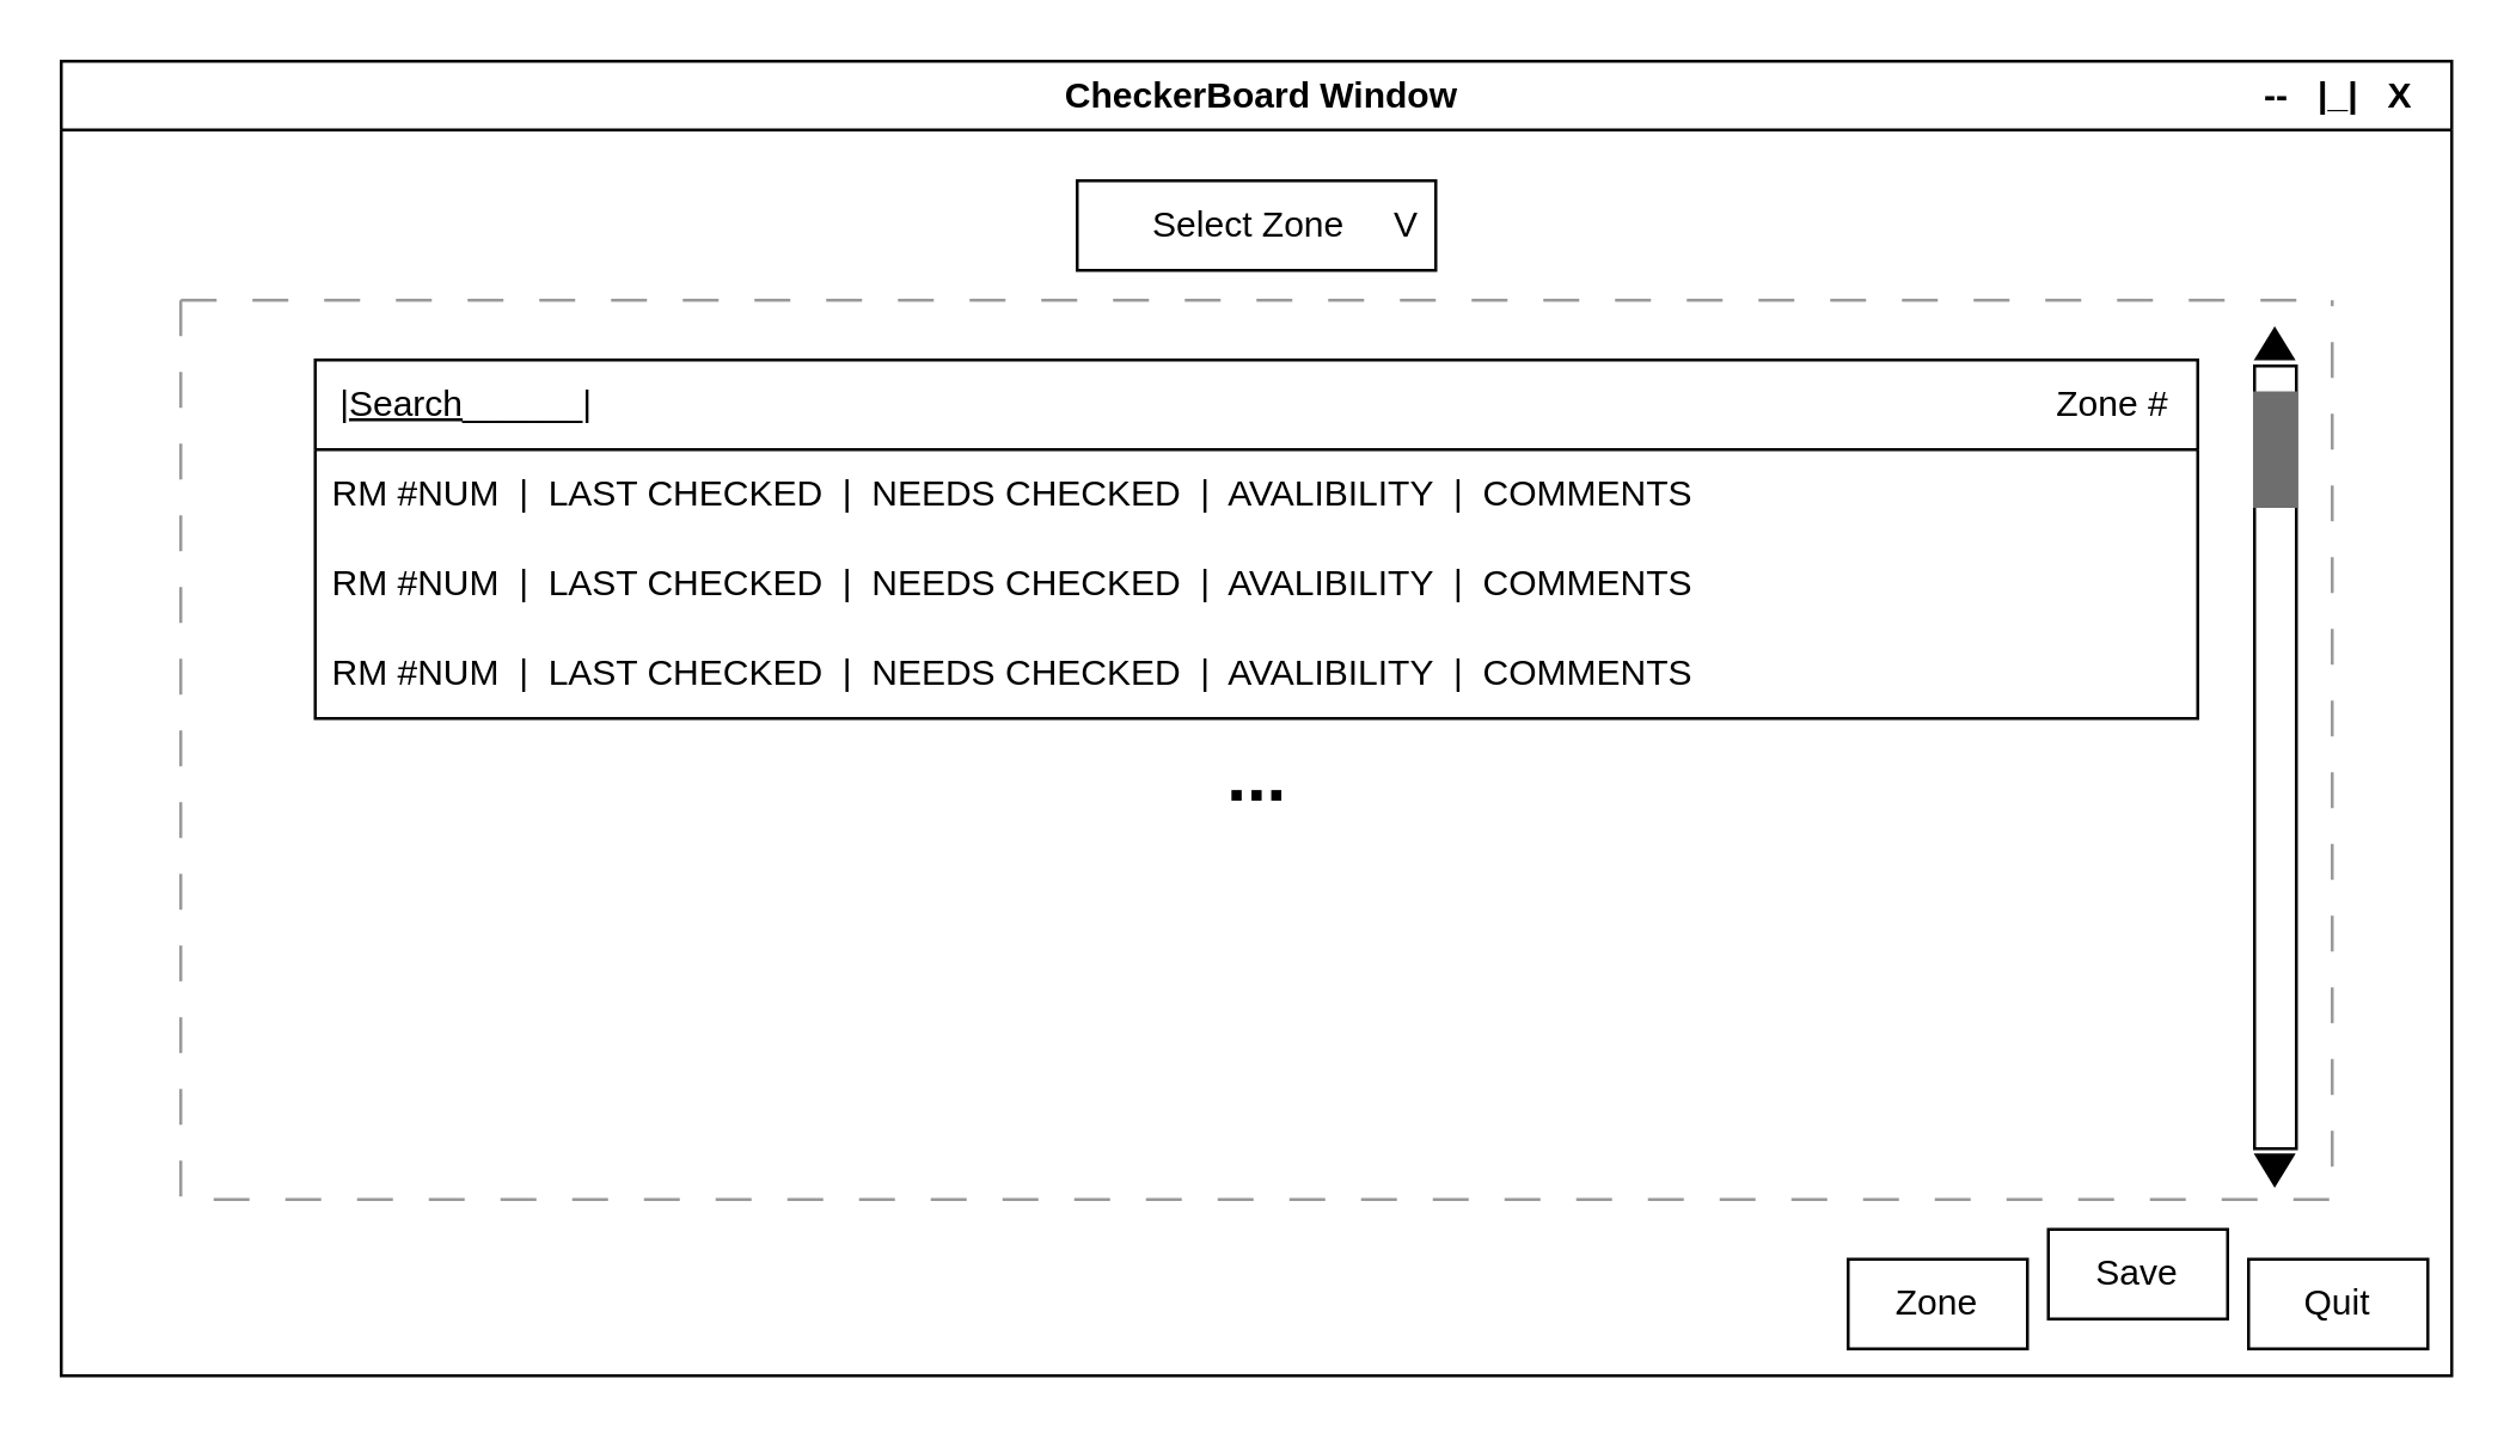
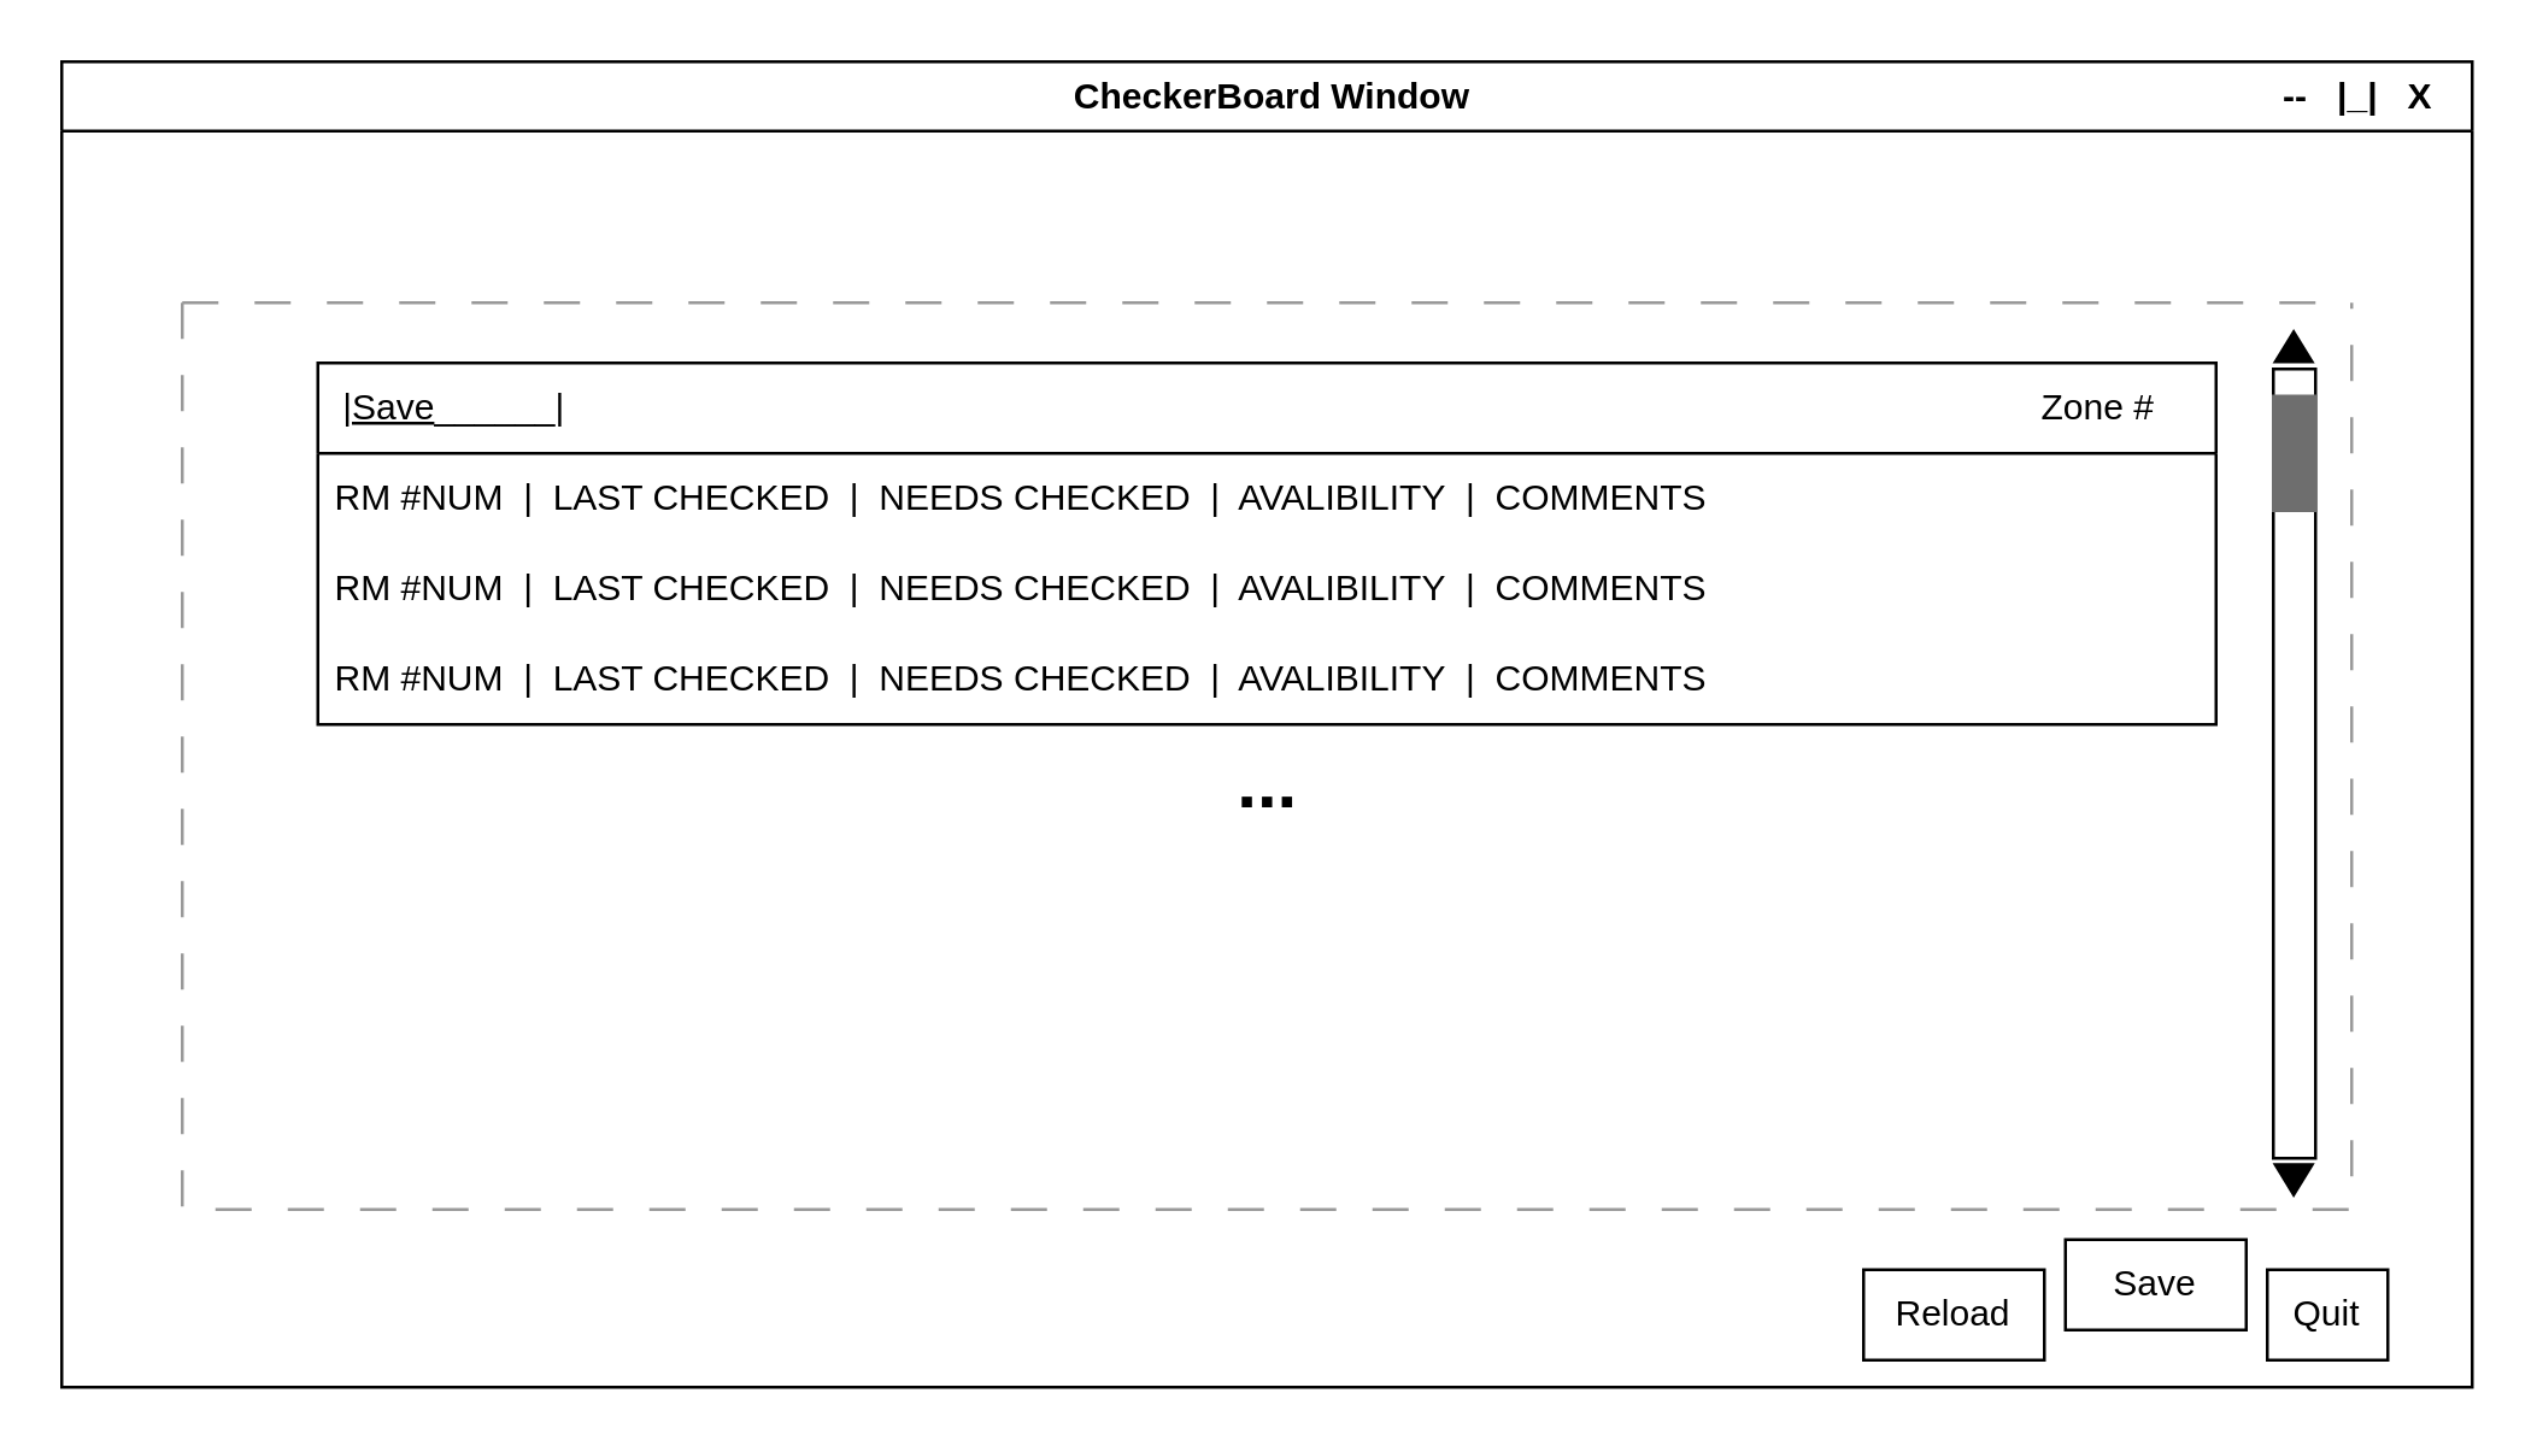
- <mxCell id="3" value="&amp;nbsp; &amp;nbsp; &amp;nbsp; Select Zone&amp;nbsp; &amp;nbsp; &amp;nbsp;V" style="rounded=0;whiteSpace=wrap;html=1;" parent="2" vertex="1"><mxGeometry x="340" y="40" width="120" height="30" as="geometry" /></mxCell>
- <mxCell id="5" value="&amp;nbsp; |&lt;u&gt;Search&lt;/u&gt;______|&amp;nbsp; &amp;nbsp; &amp;nbsp; &amp;nbsp; &amp;nbsp; &amp;nbsp; &amp;nbsp; &amp;nbsp; &amp;nbsp; &amp;nbsp; &amp;nbsp; &amp;nbsp; &amp;nbsp; &amp;nbsp; &amp;nbsp; &amp;nbsp; &amp;nbsp; &amp;nbsp; &amp;nbsp; &amp;nbsp; &amp;nbsp; &amp;nbsp; &amp;nbsp; &amp;nbsp; &amp;nbsp; &amp;nbsp; &amp;nbsp; &amp;nbsp; &amp;nbsp; &amp;nbsp; &amp;nbsp; &amp;nbsp; &amp;nbsp; &amp;nbsp; &amp;nbsp; &amp;nbsp; &amp;nbsp; &amp;nbsp; &amp;nbsp; &amp;nbsp; &amp;nbsp; &amp;nbsp; &amp;nbsp; &amp;nbsp; &amp;nbsp; &amp;nbsp; &amp;nbsp; &amp;nbsp; &amp;nbsp; &amp;nbsp; &amp;nbsp; &amp;nbsp; &amp;nbsp; &amp;nbsp; &amp;nbsp; &amp;nbsp; &amp;nbsp; &amp;nbsp; &amp;nbsp; &amp;nbsp; &amp;nbsp; &amp;nbsp; &amp;nbsp; &amp;nbsp; &amp;nbsp; &amp;nbsp; &amp;nbsp; &amp;nbsp; &amp;nbsp; &amp;nbsp; &amp;nbsp; &amp;nbsp; &amp;nbsp; &amp;nbsp;Zone #" style="swimlane;fontStyle=0;childLayout=stackLayout;horizontal=1;startSize=30;horizontalStack=0;resizeParent=1;resizeParentMax=0;resizeLast=0;collapsible=1;marginBottom=0;whiteSpace=wrap;html=1;align=left;" parent="4" vertex="1"><mxGeometry x="45" y="20" width="630" height="120" as="geometry" /></mxCell>
+ <mxCell id="5" value="&amp;nbsp; |&lt;u&gt;Save&lt;/u&gt;______|&amp;nbsp; &amp;nbsp; &amp;nbsp; &amp;nbsp; &amp;nbsp; &amp;nbsp; &amp;nbsp; &amp;nbsp; &amp;nbsp; &amp;nbsp; &amp;nbsp; &amp;nbsp; &amp;nbsp; &amp;nbsp; &amp;nbsp; &amp;nbsp; &amp;nbsp; &amp;nbsp; &amp;nbsp; &amp;nbsp; &amp;nbsp; &amp;nbsp; &amp;nbsp; &amp;nbsp; &amp;nbsp; &amp;nbsp; &amp;nbsp; &amp;nbsp; &amp;nbsp; &amp;nbsp; &amp;nbsp; &amp;nbsp; &amp;nbsp; &amp;nbsp; &amp;nbsp; &amp;nbsp; &amp;nbsp; &amp;nbsp; &amp;nbsp; &amp;nbsp; &amp;nbsp; &amp;nbsp; &amp;nbsp; &amp;nbsp; &amp;nbsp; &amp;nbsp; &amp;nbsp; &amp;nbsp; &amp;nbsp; &amp;nbsp; &amp;nbsp; &amp;nbsp; &amp;nbsp; &amp;nbsp; &amp;nbsp; &amp;nbsp; &amp;nbsp; &amp;nbsp; &amp;nbsp; &amp;nbsp; &amp;nbsp; &amp;nbsp; &amp;nbsp; &amp;nbsp; &amp;nbsp; &amp;nbsp; &amp;nbsp; &amp;nbsp; &amp;nbsp; &amp;nbsp; &amp;nbsp; &amp;nbsp; &amp;nbsp; &amp;nbsp;Zone #" style="swimlane;fontStyle=0;childLayout=stackLayout;horizontal=1;startSize=30;horizontalStack=0;resizeParent=1;resizeParentMax=0;resizeLast=0;collapsible=1;marginBottom=0;whiteSpace=wrap;html=1;align=left;" parent="4" vertex="1"><mxGeometry x="45" y="20" width="630" height="120" as="geometry" /></mxCell>
- <mxCell id="13" value="Zone" style="rounded=0;whiteSpace=wrap;html=1;" parent="2" vertex="1"><mxGeometry x="598" y="401" width="60" height="30" as="geometry" /></mxCell>
+ <mxCell id="13" value="Reload" style="rounded=0;whiteSpace=wrap;html=1;" parent="2" vertex="1"><mxGeometry x="598" y="401" width="60" height="30" as="geometry" /></mxCell>
- <mxCell id="12" value="Quit" style="rounded=0;whiteSpace=wrap;html=1;" parent="2" vertex="1"><mxGeometry x="732" y="401" width="60" height="30" as="geometry" /></mxCell>
+ <mxCell id="12" value="Quit" style="rounded=0;whiteSpace=wrap;html=1;" parent="2" vertex="1"><mxGeometry x="732" y="401" width="40" height="30" as="geometry" /></mxCell>
